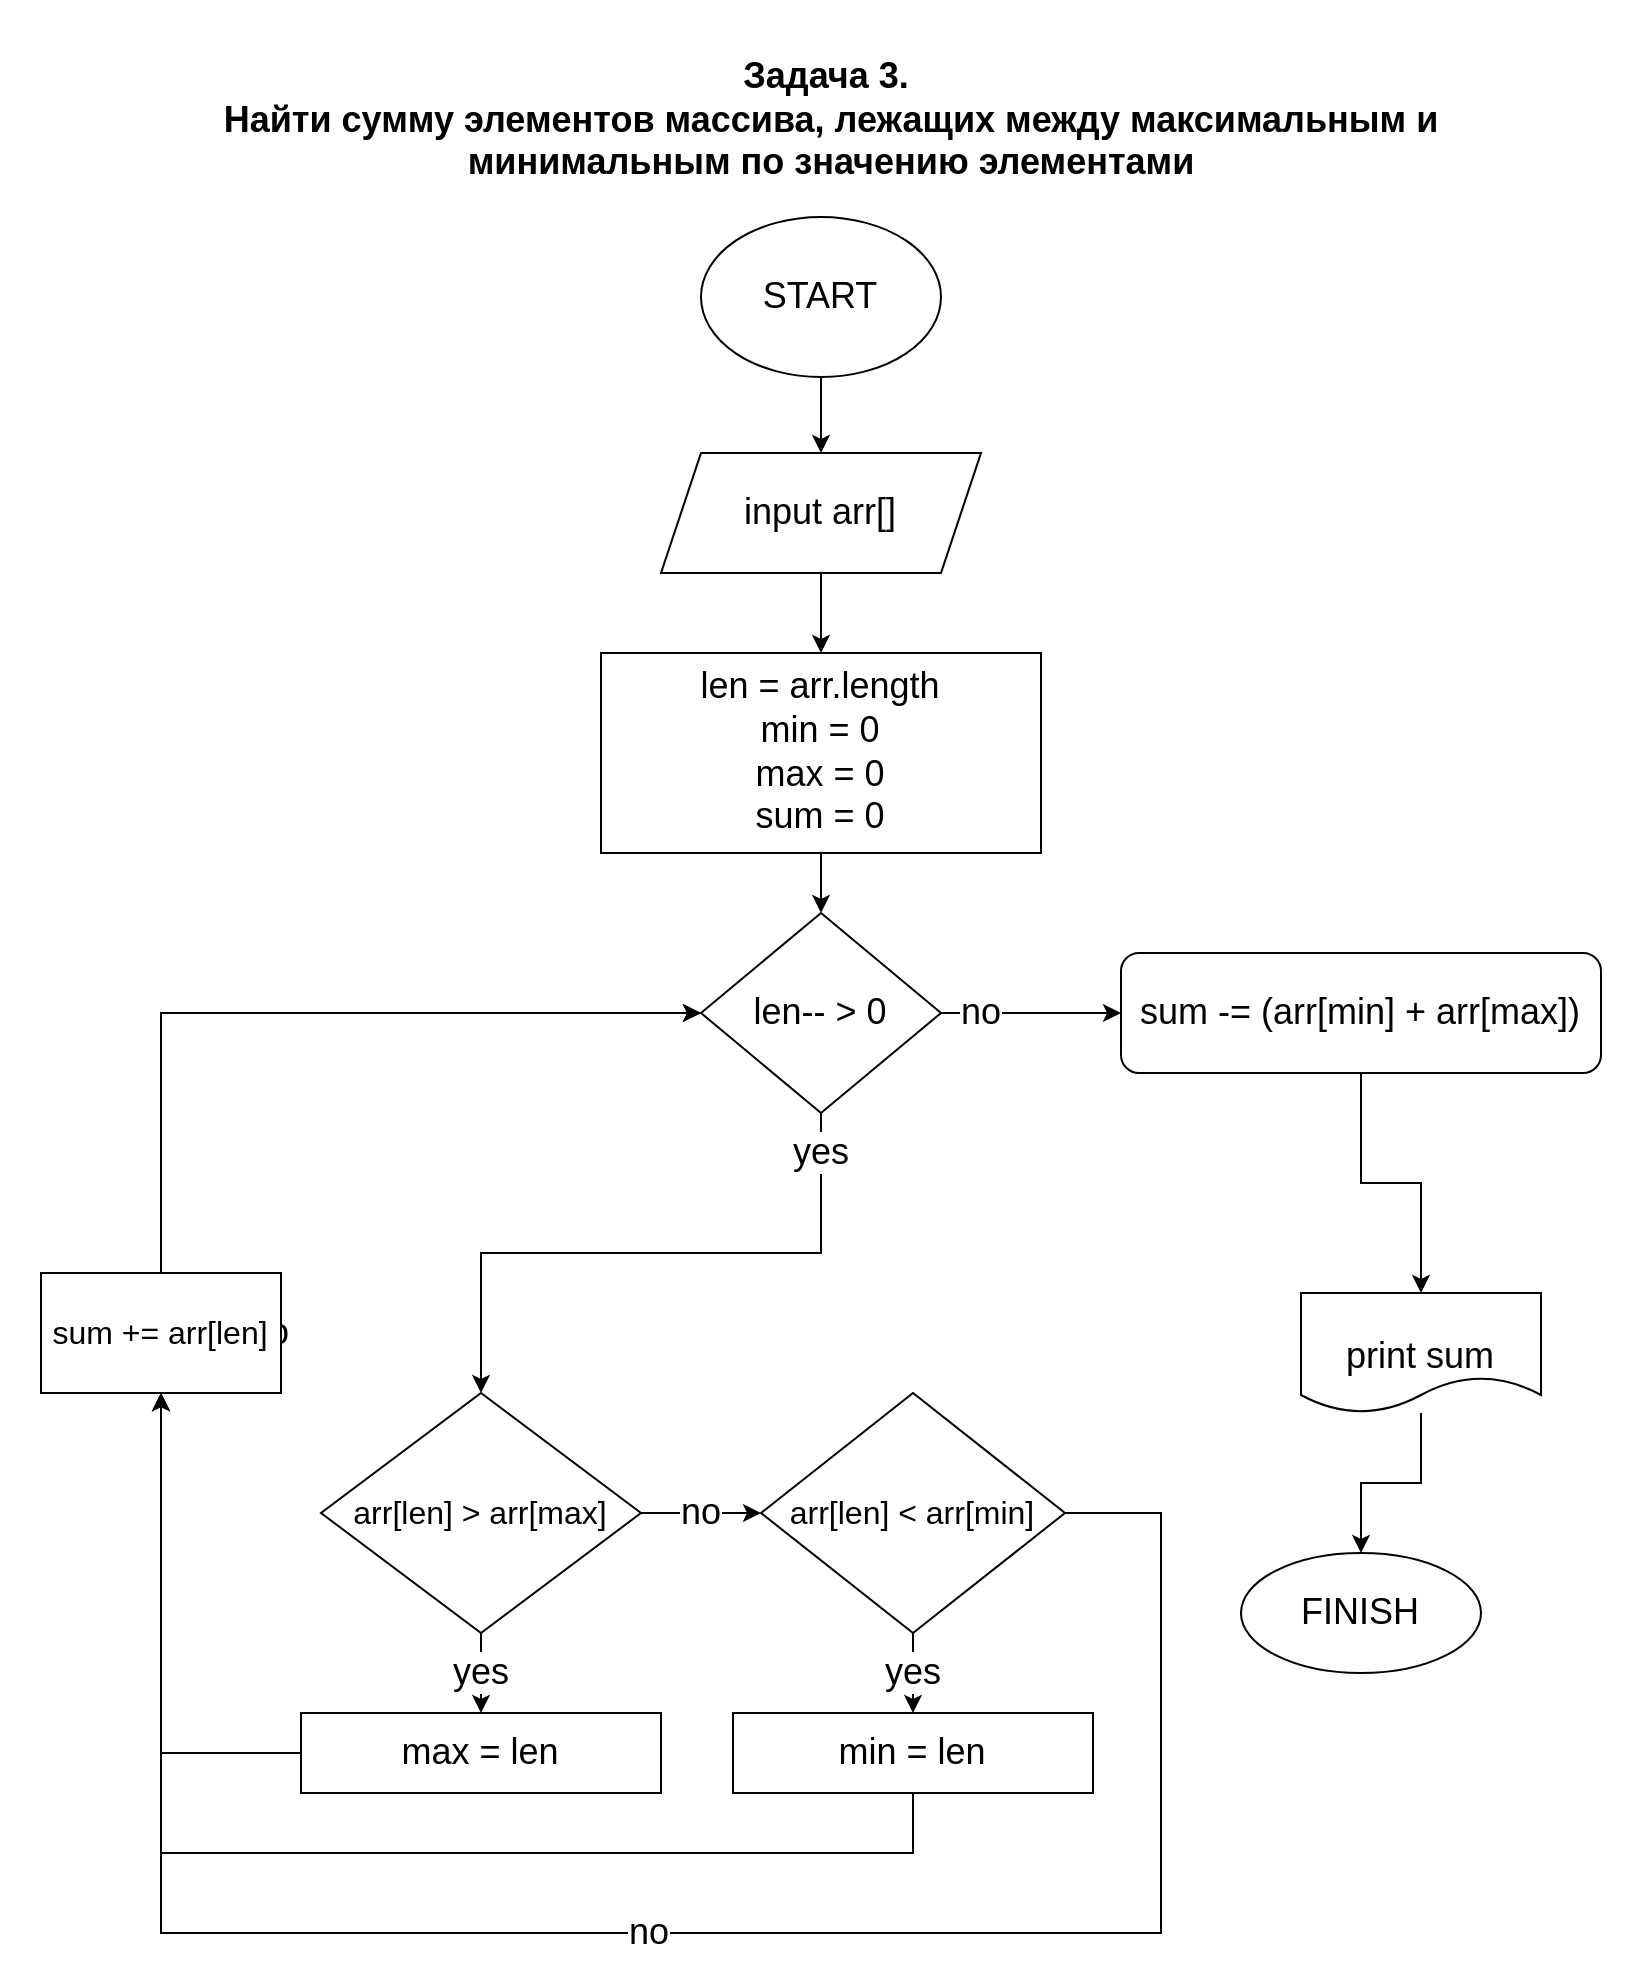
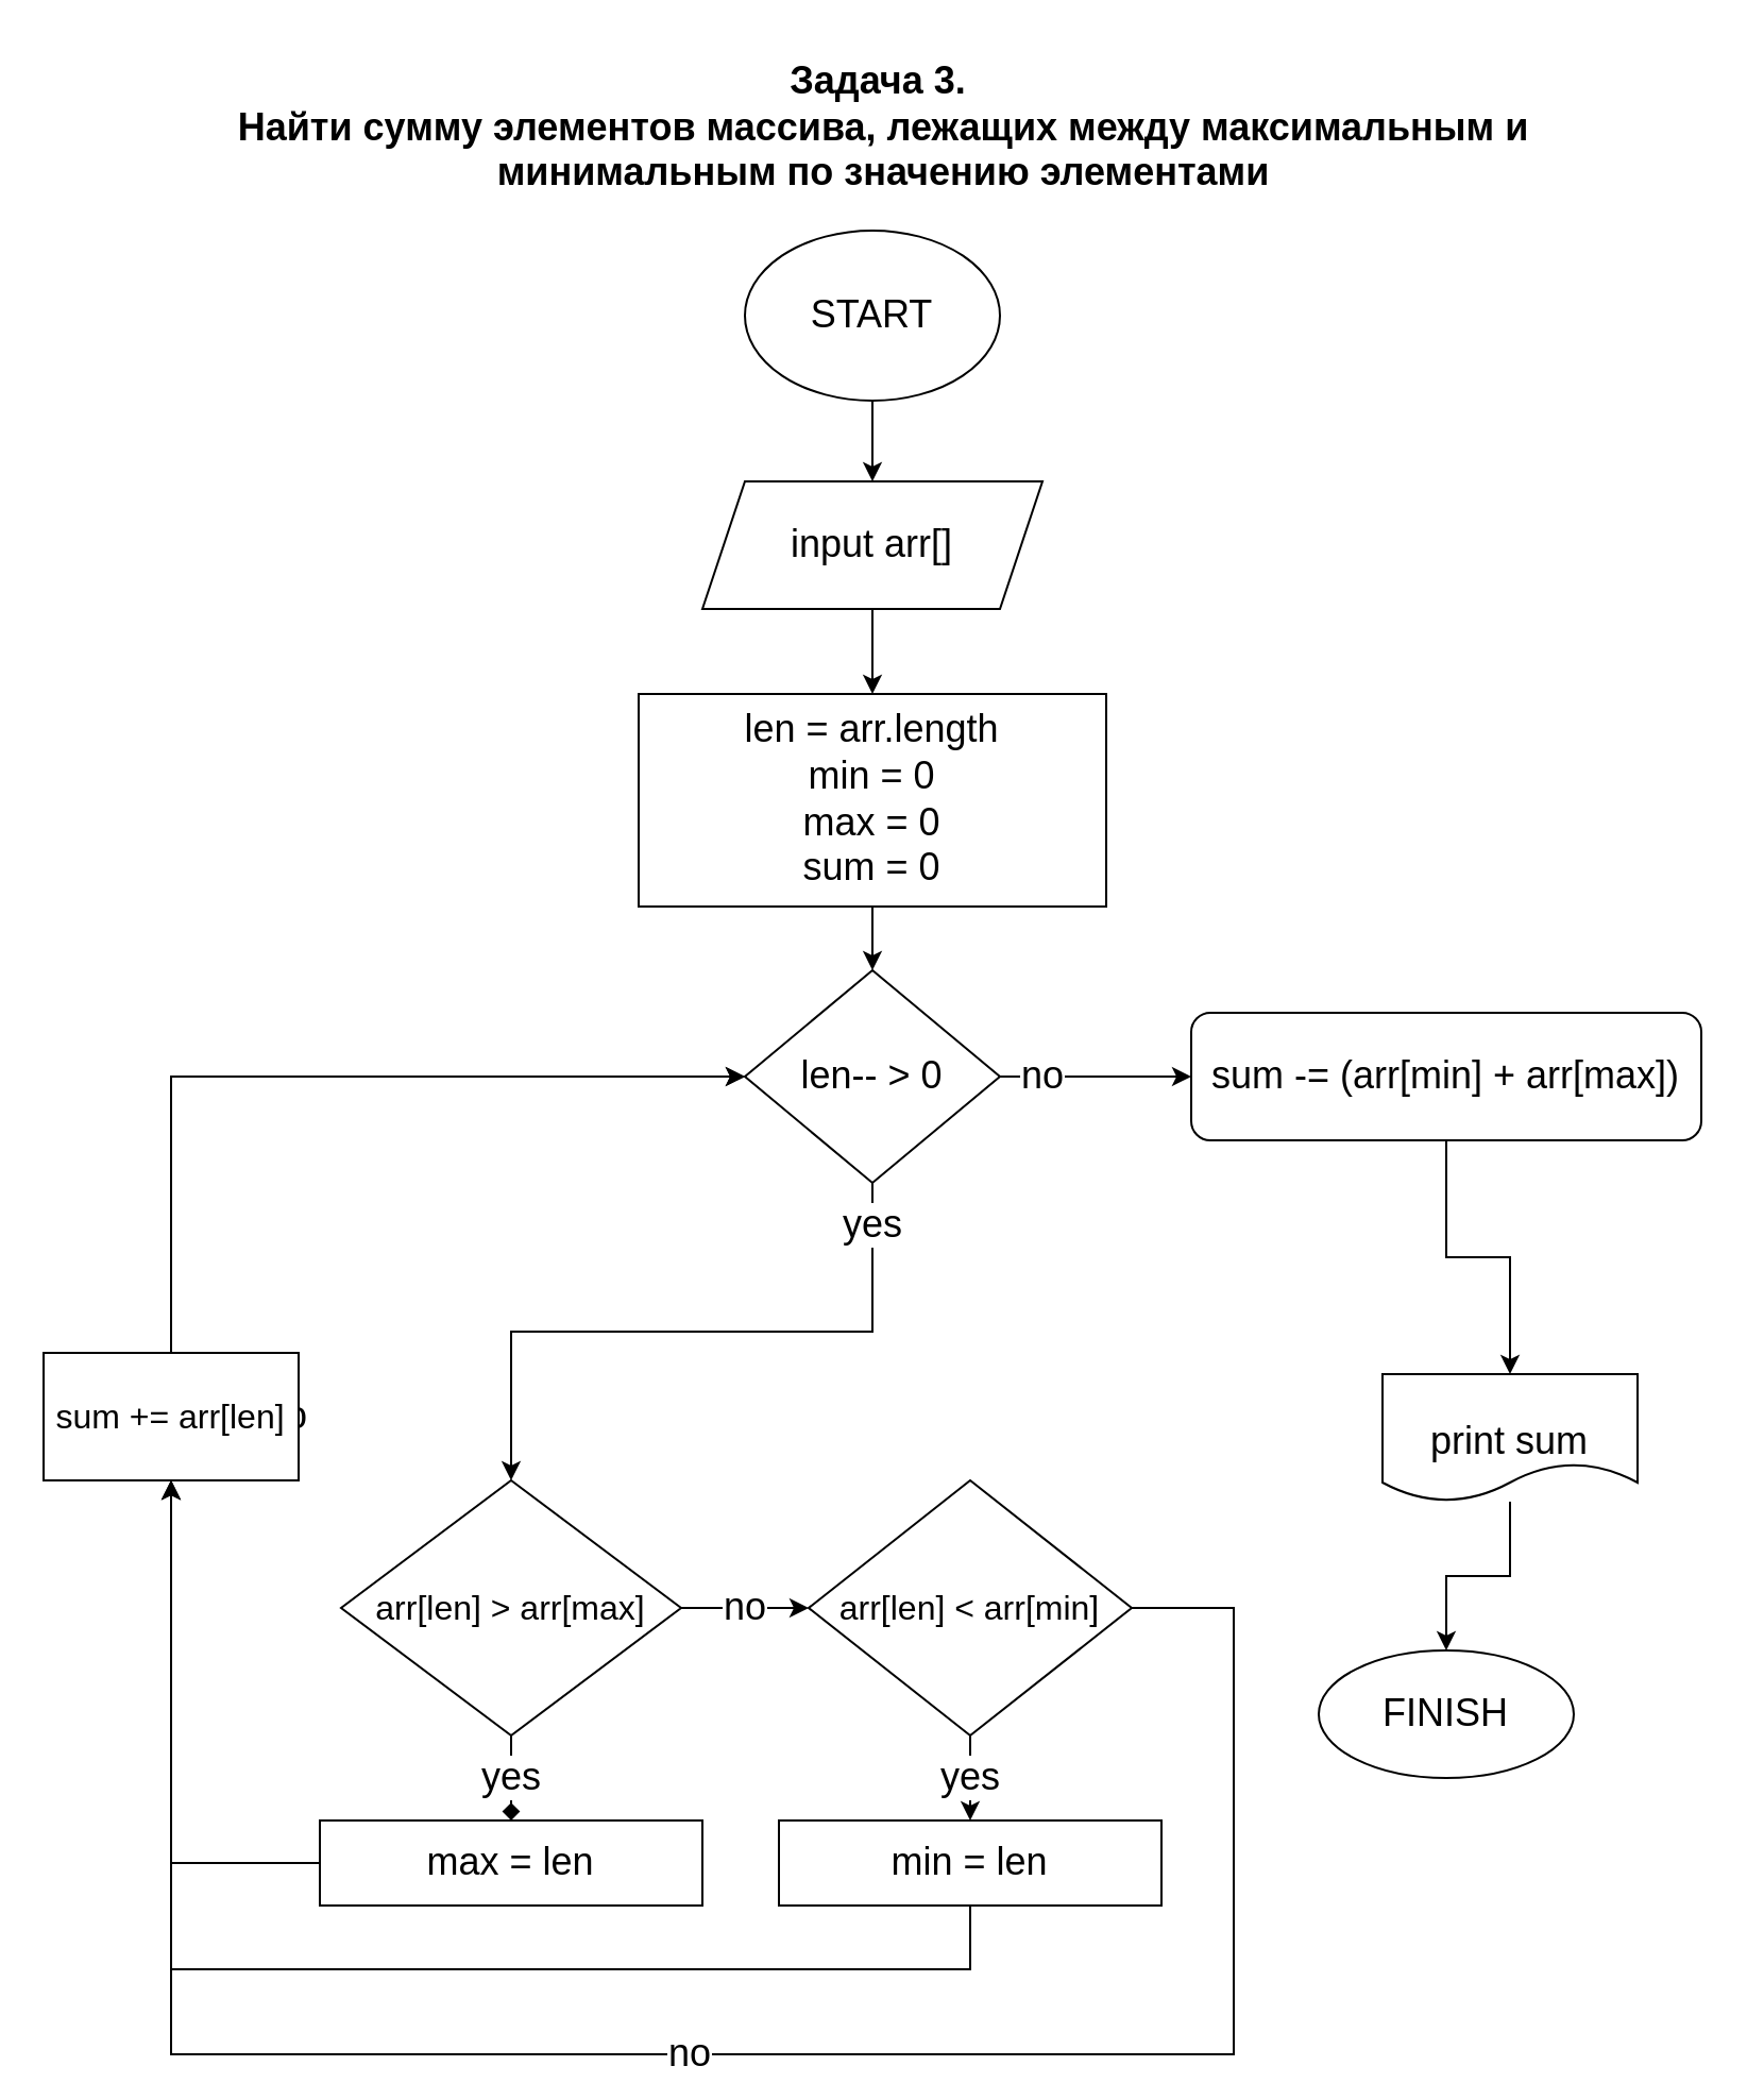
- <mxCell id="12" value="yes" style="edgeStyle=orthogonalEdgeStyle;rounded=0;orthogonalLoop=1;jettySize=auto;html=1;fontSize=18;" parent="1" source="14" target="19" edge="1"><mxGeometry relative="1" as="geometry" /></mxCell>
+ <mxCell id="12" value="yes" style="edgeStyle=orthogonalEdgeStyle;rounded=0;orthogonalLoop=1;jettySize=auto;html=1;fontSize=18;endArrow=diamond;" parent="1" source="14" target="19" edge="1"><mxGeometry relative="1" as="geometry" /></mxCell>
